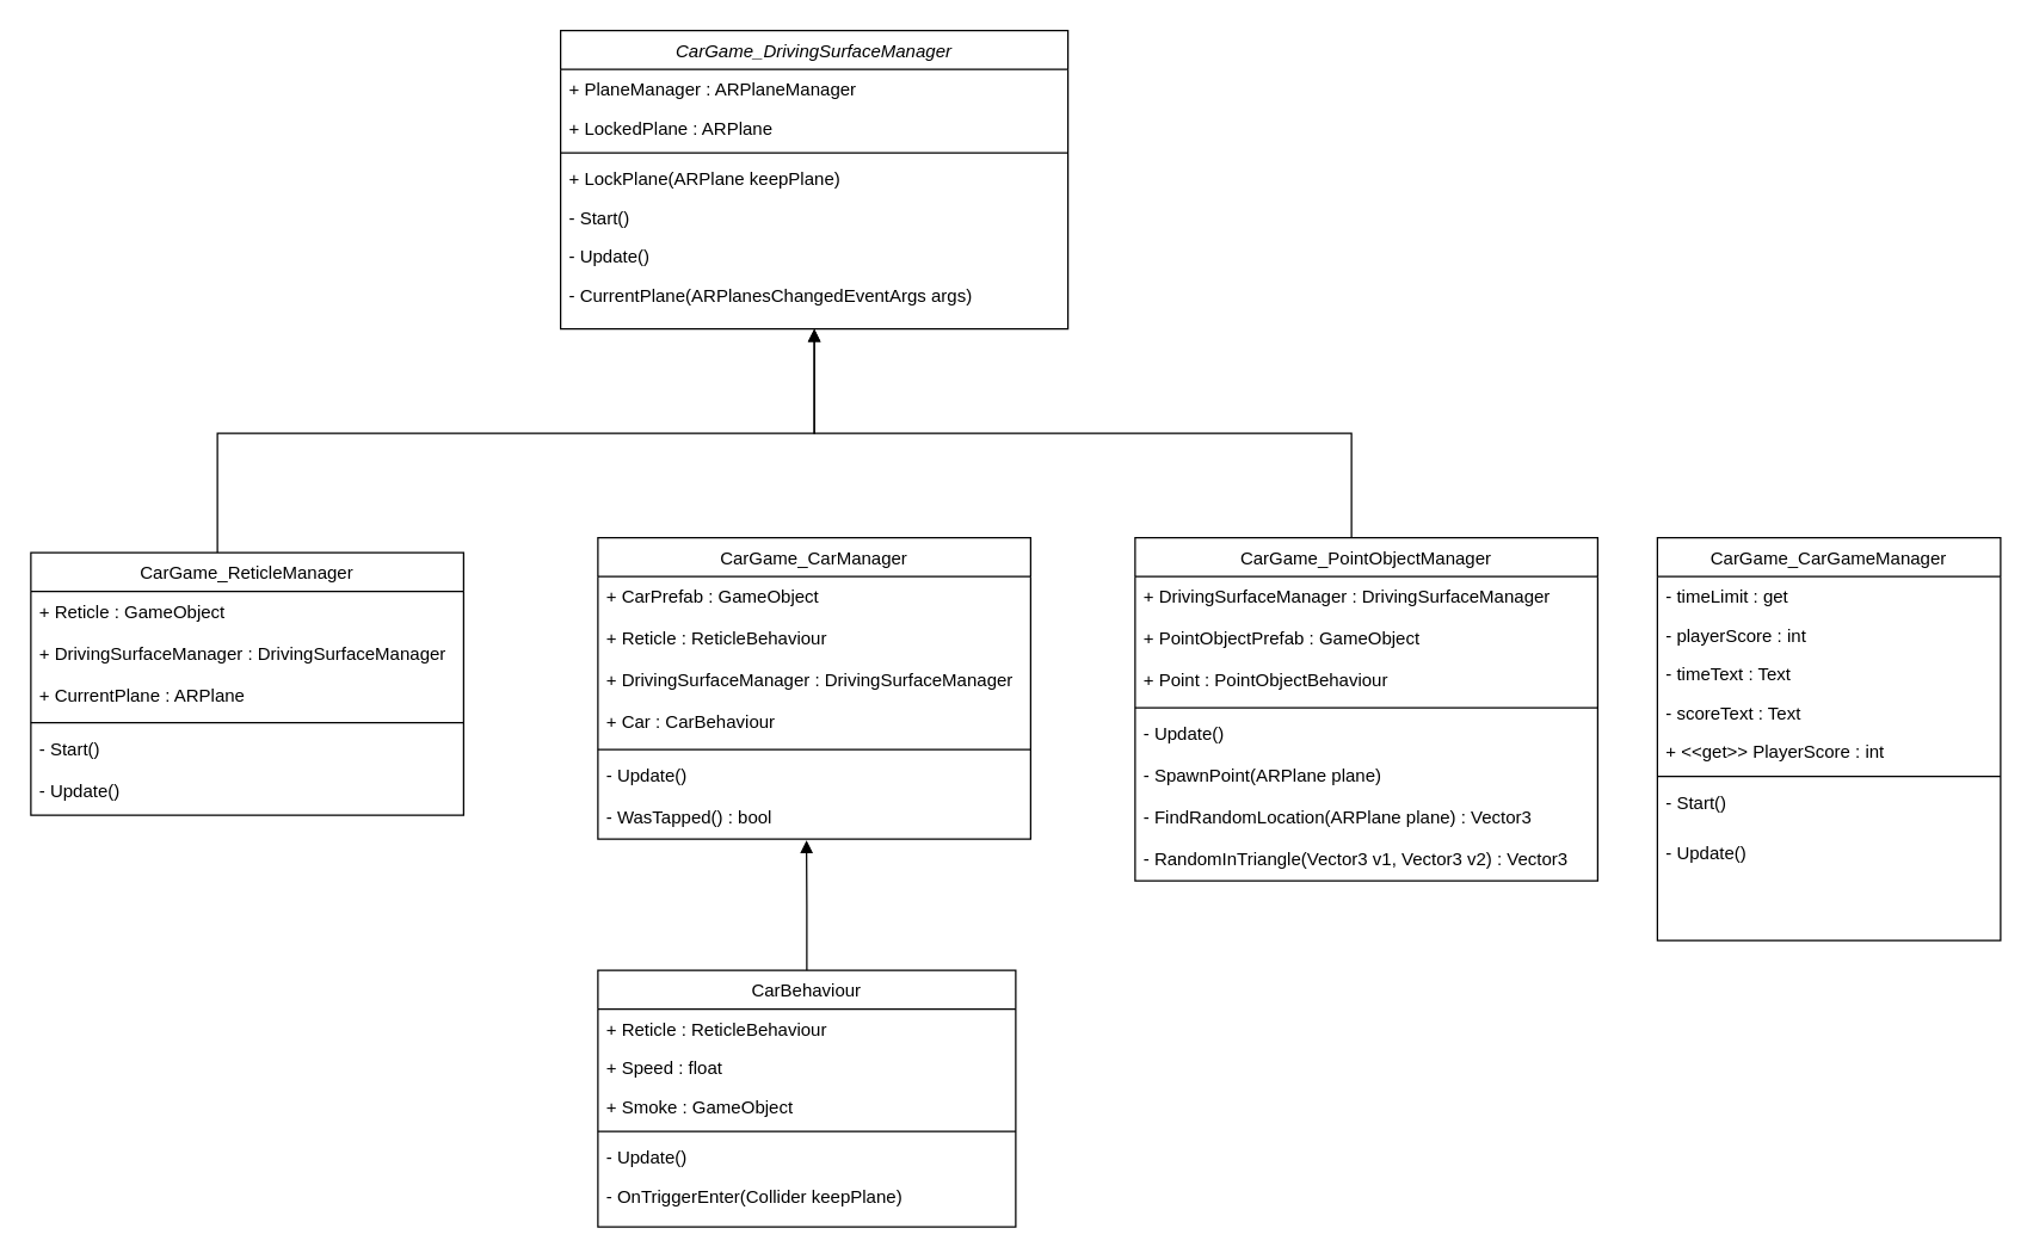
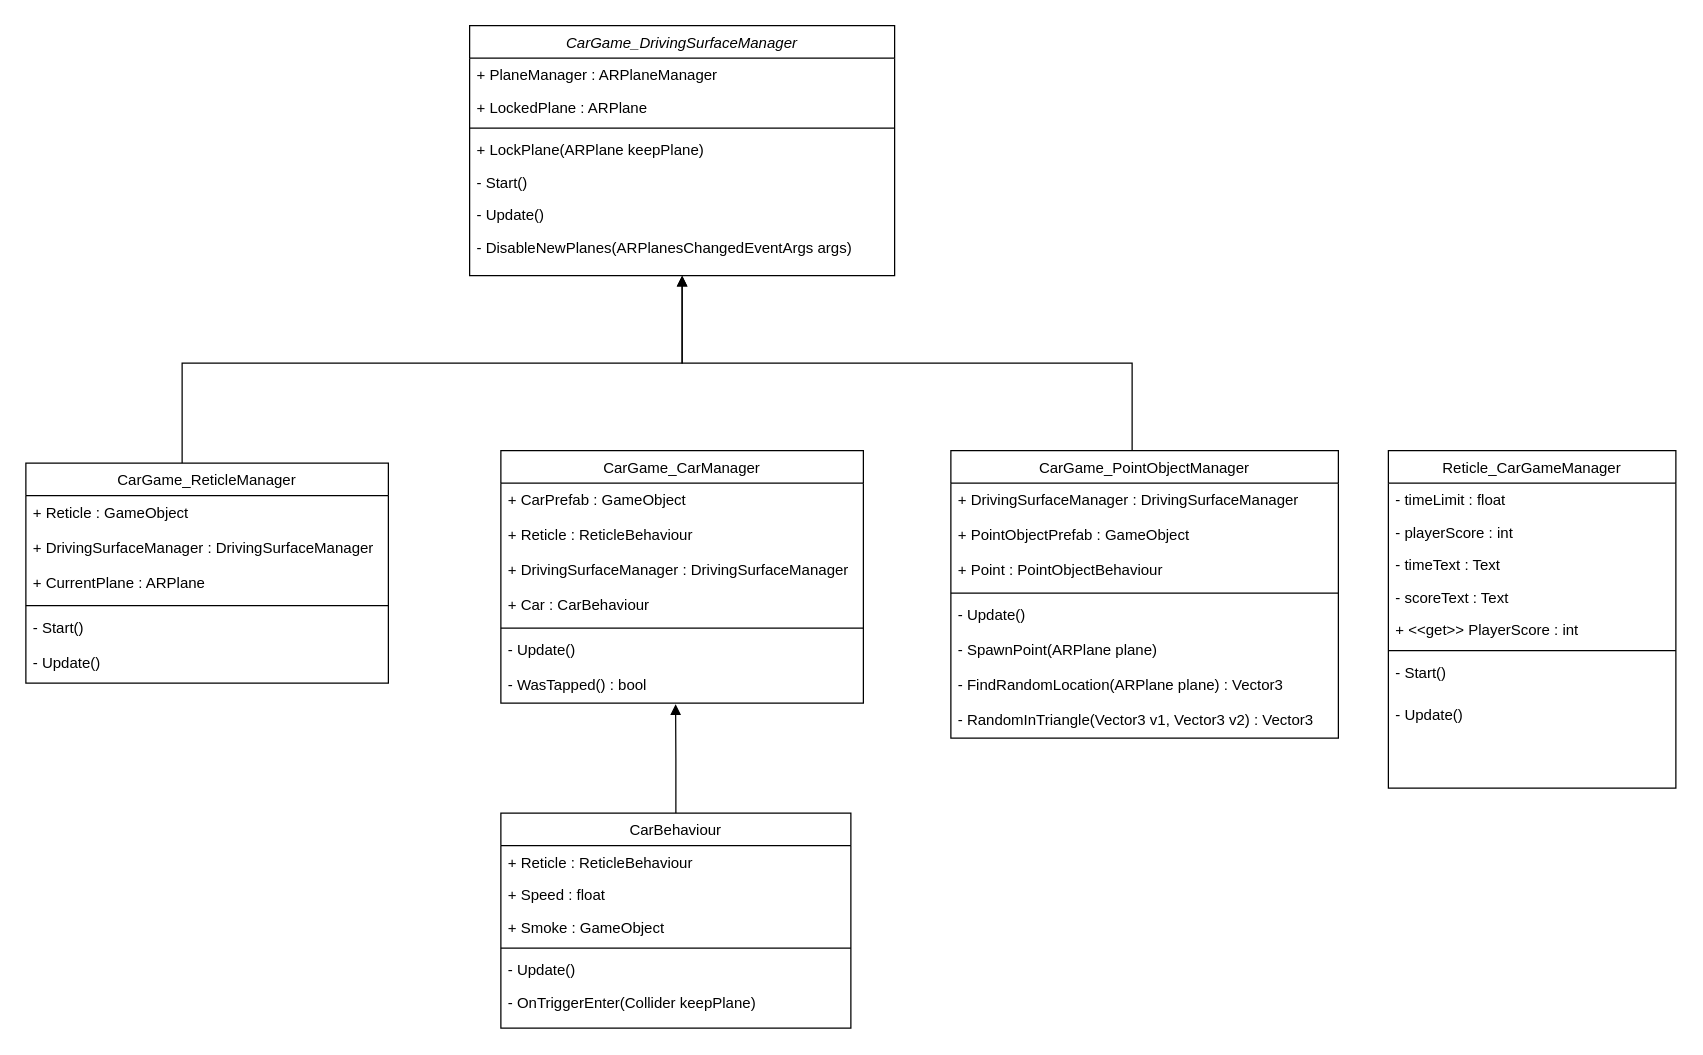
- <mxCell id="9" value="- CurrentPlane(ARPlanesChangedEventArgs args)" style="text;align=left;verticalAlign=top;spacingLeft=4;spacingRight=4;overflow=hidden;rotatable=0;points=[[0,0.5],[1,0.5]];portConstraint=eastwest;" parent="2" vertex="1"><mxGeometry y="164" width="340" height="26" as="geometry" /></mxCell>
+ <mxCell id="9" value="- DisableNewPlanes(ARPlanesChangedEventArgs args)" style="text;align=left;verticalAlign=top;spacingLeft=4;spacingRight=4;overflow=hidden;rotatable=0;points=[[0,0.5],[1,0.5]];portConstraint=eastwest;" parent="2" vertex="1"><mxGeometry y="164" width="340" height="26" as="geometry" /></mxCell>
- <mxCell id="18" value="CarGame_CarGameManager" style="swimlane;fontStyle=0;align=center;verticalAlign=top;childLayout=stackLayout;horizontal=1;startSize=26;horizontalStack=0;resizeParent=1;resizeLast=0;collapsible=1;marginBottom=0;rounded=0;shadow=0;strokeWidth=1;" parent="1" vertex="1"><mxGeometry x="1110" y="360" width="230" height="270" as="geometry"><mxRectangle x="130" y="380" width="160" height="26" as="alternateBounds" /></mxGeometry></mxCell>
+ <mxCell id="18" value="Reticle_CarGameManager" style="swimlane;fontStyle=0;align=center;verticalAlign=top;childLayout=stackLayout;horizontal=1;startSize=26;horizontalStack=0;resizeParent=1;resizeLast=0;collapsible=1;marginBottom=0;rounded=0;shadow=0;strokeWidth=1;" parent="1" vertex="1"><mxGeometry x="1110" y="360" width="230" height="270" as="geometry"><mxRectangle x="130" y="380" width="160" height="26" as="alternateBounds" /></mxGeometry></mxCell>
- <mxCell id="19" value="- timeLimit : get" style="text;align=left;verticalAlign=top;spacingLeft=4;spacingRight=4;overflow=hidden;rotatable=0;points=[[0,0.5],[1,0.5]];portConstraint=eastwest;" parent="18" vertex="1"><mxGeometry y="26" width="230" height="26" as="geometry" /></mxCell>
+ <mxCell id="19" value="- timeLimit : float" style="text;align=left;verticalAlign=top;spacingLeft=4;spacingRight=4;overflow=hidden;rotatable=0;points=[[0,0.5],[1,0.5]];portConstraint=eastwest;" parent="18" vertex="1"><mxGeometry y="26" width="230" height="26" as="geometry" /></mxCell>
